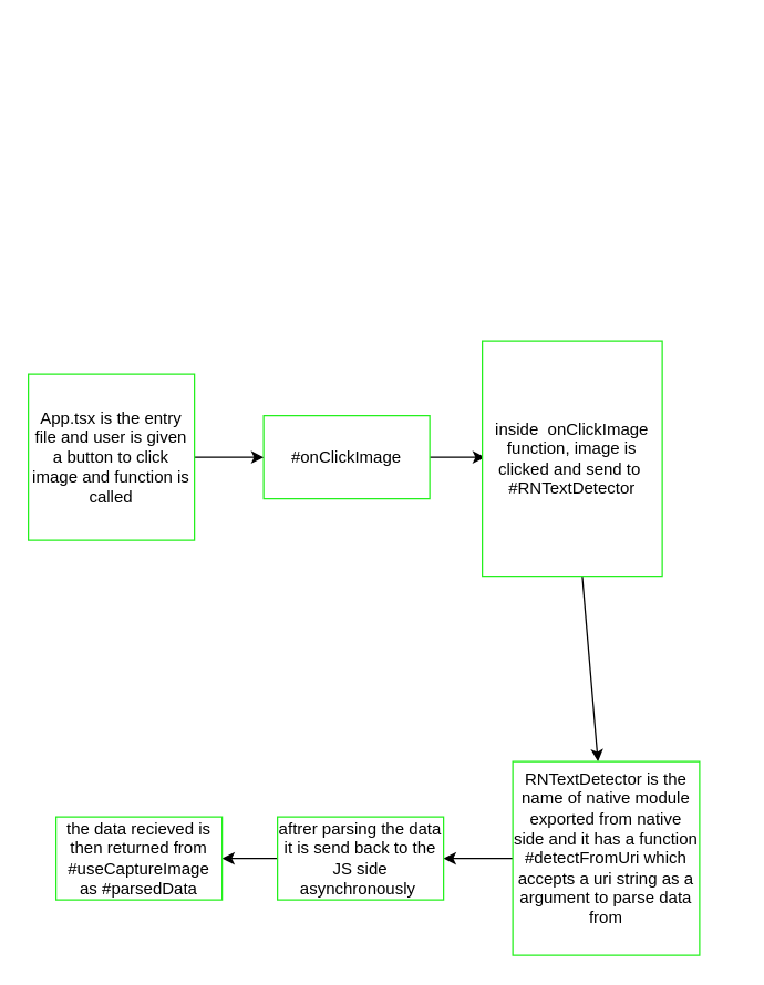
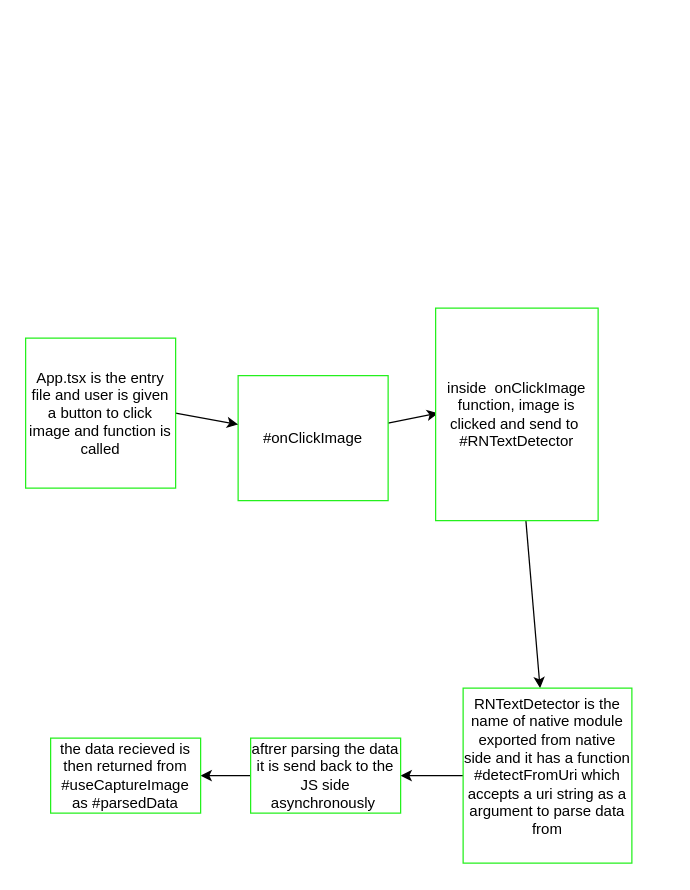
- <mxCell id="10" value="#onClickImage&lt;br&gt;" style="rounded=0;whiteSpace=wrap;html=1;strokeColor=#24F01D;" vertex="1" parent="1"><mxGeometry x="190" y="300" width="120" height="60" as="geometry" /></mxCell>
+ <mxCell id="10" value="#onClickImage&lt;br&gt;" style="rounded=0;whiteSpace=wrap;html=1;strokeColor=#24F01D;" vertex="1" parent="1"><mxGeometry x="190" y="300" width="120" height="100" as="geometry" /></mxCell>
